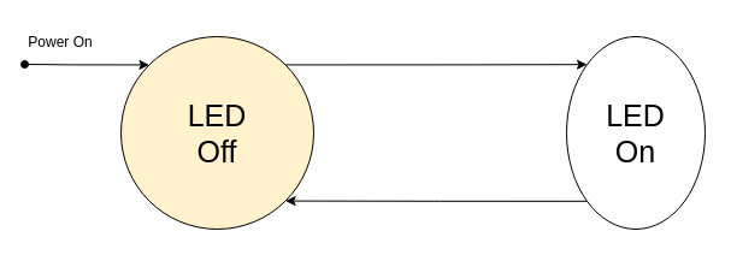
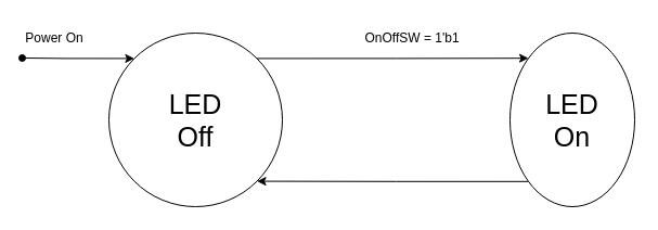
+ <mxCell id="8" value="OnOffSW = 1'b1" style="text;html=1;strokeColor=none;fillColor=none;align=center;verticalAlign=middle;whiteSpace=wrap;rounded=0;" vertex="1" parent="1"><mxGeometry x="320" y="20" width="120" height="30" as="geometry" /></mxCell>
- <mxCell id="4" value="&lt;font style=&quot;font-size: 25px;&quot;&gt;LED&lt;br&gt;Off&lt;/font&gt;" style="ellipse;whiteSpace=wrap;html=1;aspect=fixed;fillColor=#fff2cc;" vertex="1" parent="1"><mxGeometry x="100" y="30" width="160" height="160" as="geometry" /></mxCell>
+ <mxCell id="4" value="&lt;font style=&quot;font-size: 25px;&quot;&gt;LED&lt;br&gt;Off&lt;/font&gt;" style="ellipse;whiteSpace=wrap;html=1;aspect=fixed;" vertex="1" parent="1"><mxGeometry x="100" y="30" width="160" height="160" as="geometry" /></mxCell>
